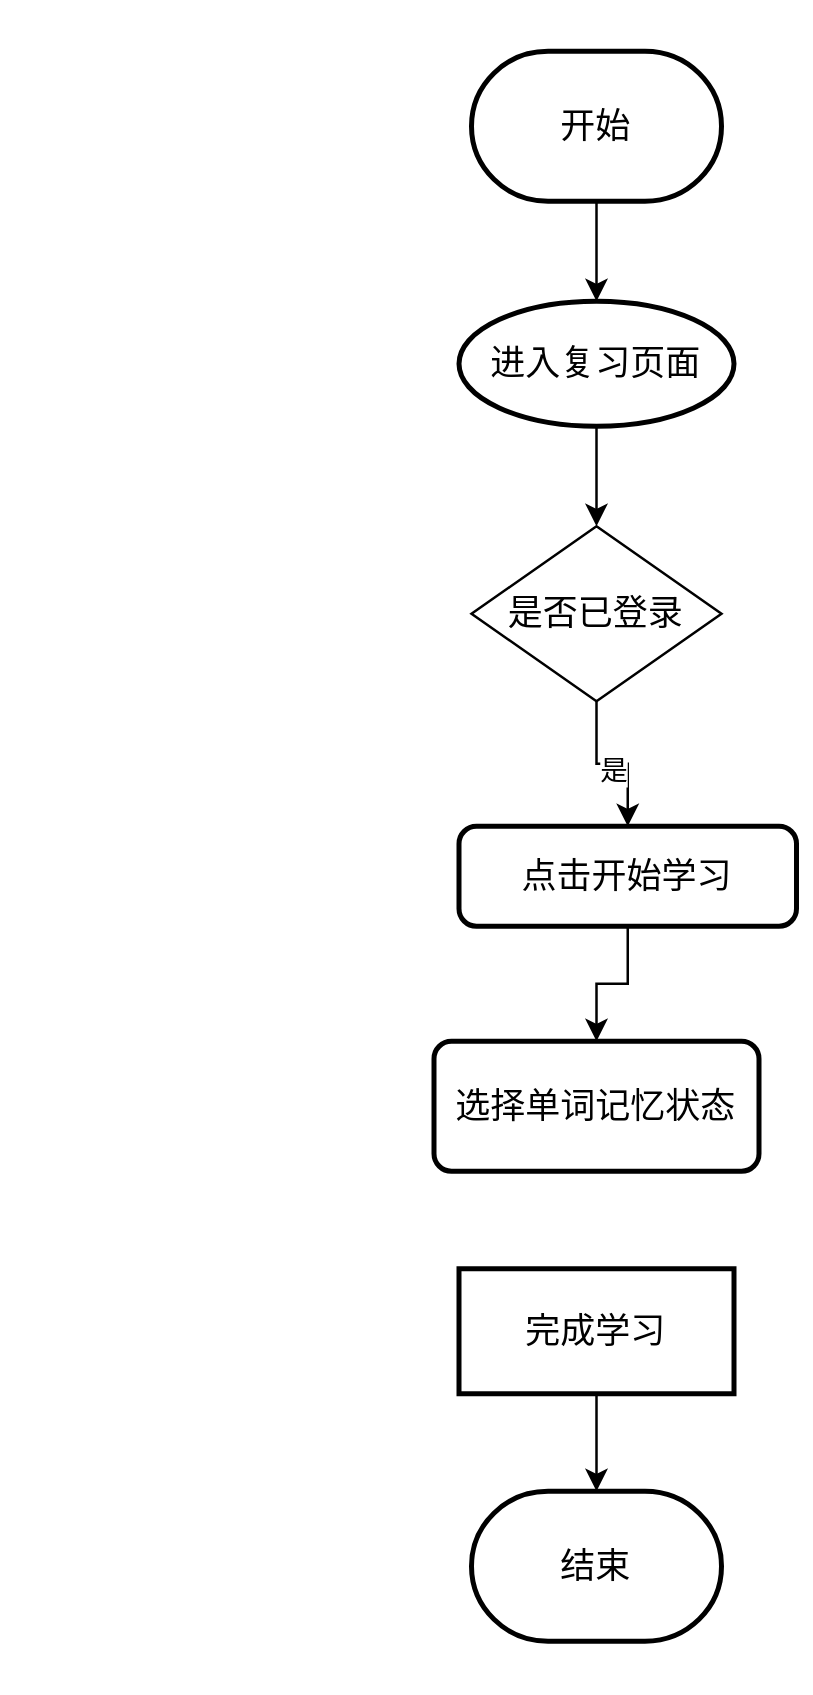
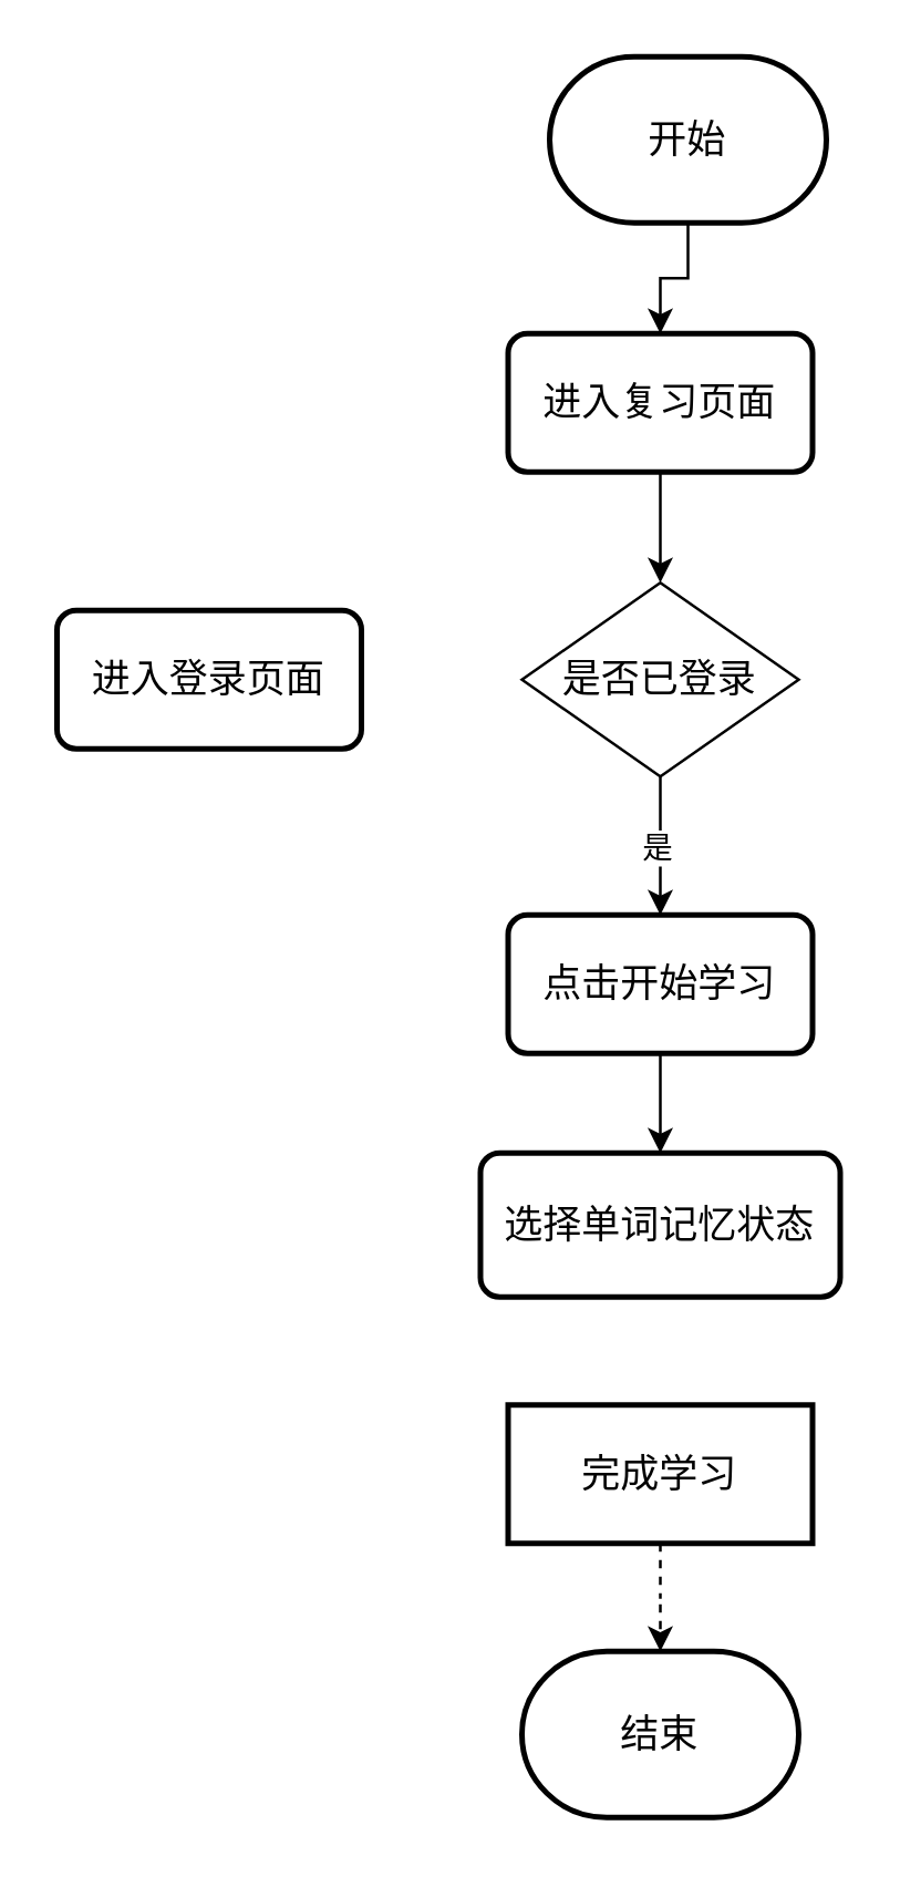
- <mxCell id="3" value="开始" style="strokeWidth=2;html=1;shape=mxgraph.flowchart.terminator;whiteSpace=wrap;fontSize=14;" vertex="1" parent="1"><mxGeometry x="188" y="20" width="100" height="60" as="geometry" /></mxCell>
+ <mxCell id="3" value="开始" style="strokeWidth=2;html=1;shape=mxgraph.flowchart.terminator;whiteSpace=wrap;fontSize=14;" vertex="1" parent="1"><mxGeometry x="198" y="20" width="100" height="60" as="geometry" /></mxCell>
- <mxCell id="6" value="进入复习页面" style="ellipse;whiteSpace=wrap;html=1;absoluteArcSize=1;arcSize=14;strokeWidth=2;fontSize=14;" vertex="1" parent="1"><mxGeometry x="183" y="120" width="110" height="50" as="geometry" /></mxCell>
+ <mxCell id="6" value="进入复习页面" style="rounded=1;whiteSpace=wrap;html=1;absoluteArcSize=1;arcSize=14;strokeWidth=2;fontSize=14;" vertex="1" parent="1"><mxGeometry x="183" y="120" width="110" height="50" as="geometry" /></mxCell>
+ <mxCell id="7" value="进入登录页面" style="rounded=1;whiteSpace=wrap;html=1;absoluteArcSize=1;arcSize=14;strokeWidth=2;fontSize=14;" vertex="1" parent="1"><mxGeometry x="20" y="220" width="110" height="50" as="geometry" /></mxCell>
- <mxCell id="12" value="点击开始学习" style="rounded=1;whiteSpace=wrap;html=1;absoluteArcSize=1;arcSize=14;strokeWidth=2;fontSize=14;" vertex="1" parent="1"><mxGeometry x="183" y="330" width="135" height="40" as="geometry" /></mxCell>
+ <mxCell id="12" value="点击开始学习" style="rounded=1;whiteSpace=wrap;html=1;absoluteArcSize=1;arcSize=14;strokeWidth=2;fontSize=14;" vertex="1" parent="1"><mxGeometry x="183" y="330" width="110" height="50" as="geometry" /></mxCell>
- <mxCell id="14" value="" style="edgeStyle=orthogonalEdgeStyle;rounded=0;orthogonalLoop=1;jettySize=auto;html=1;" edge="1" parent="1" source="15" target="4"><mxGeometry relative="1" as="geometry" /></mxCell>
+ <mxCell id="14" value="" style="edgeStyle=orthogonalEdgeStyle;rounded=0;orthogonalLoop=1;jettySize=auto;html=1;dashed=1;" edge="1" parent="1" source="15" target="4"><mxGeometry relative="1" as="geometry" /></mxCell>
